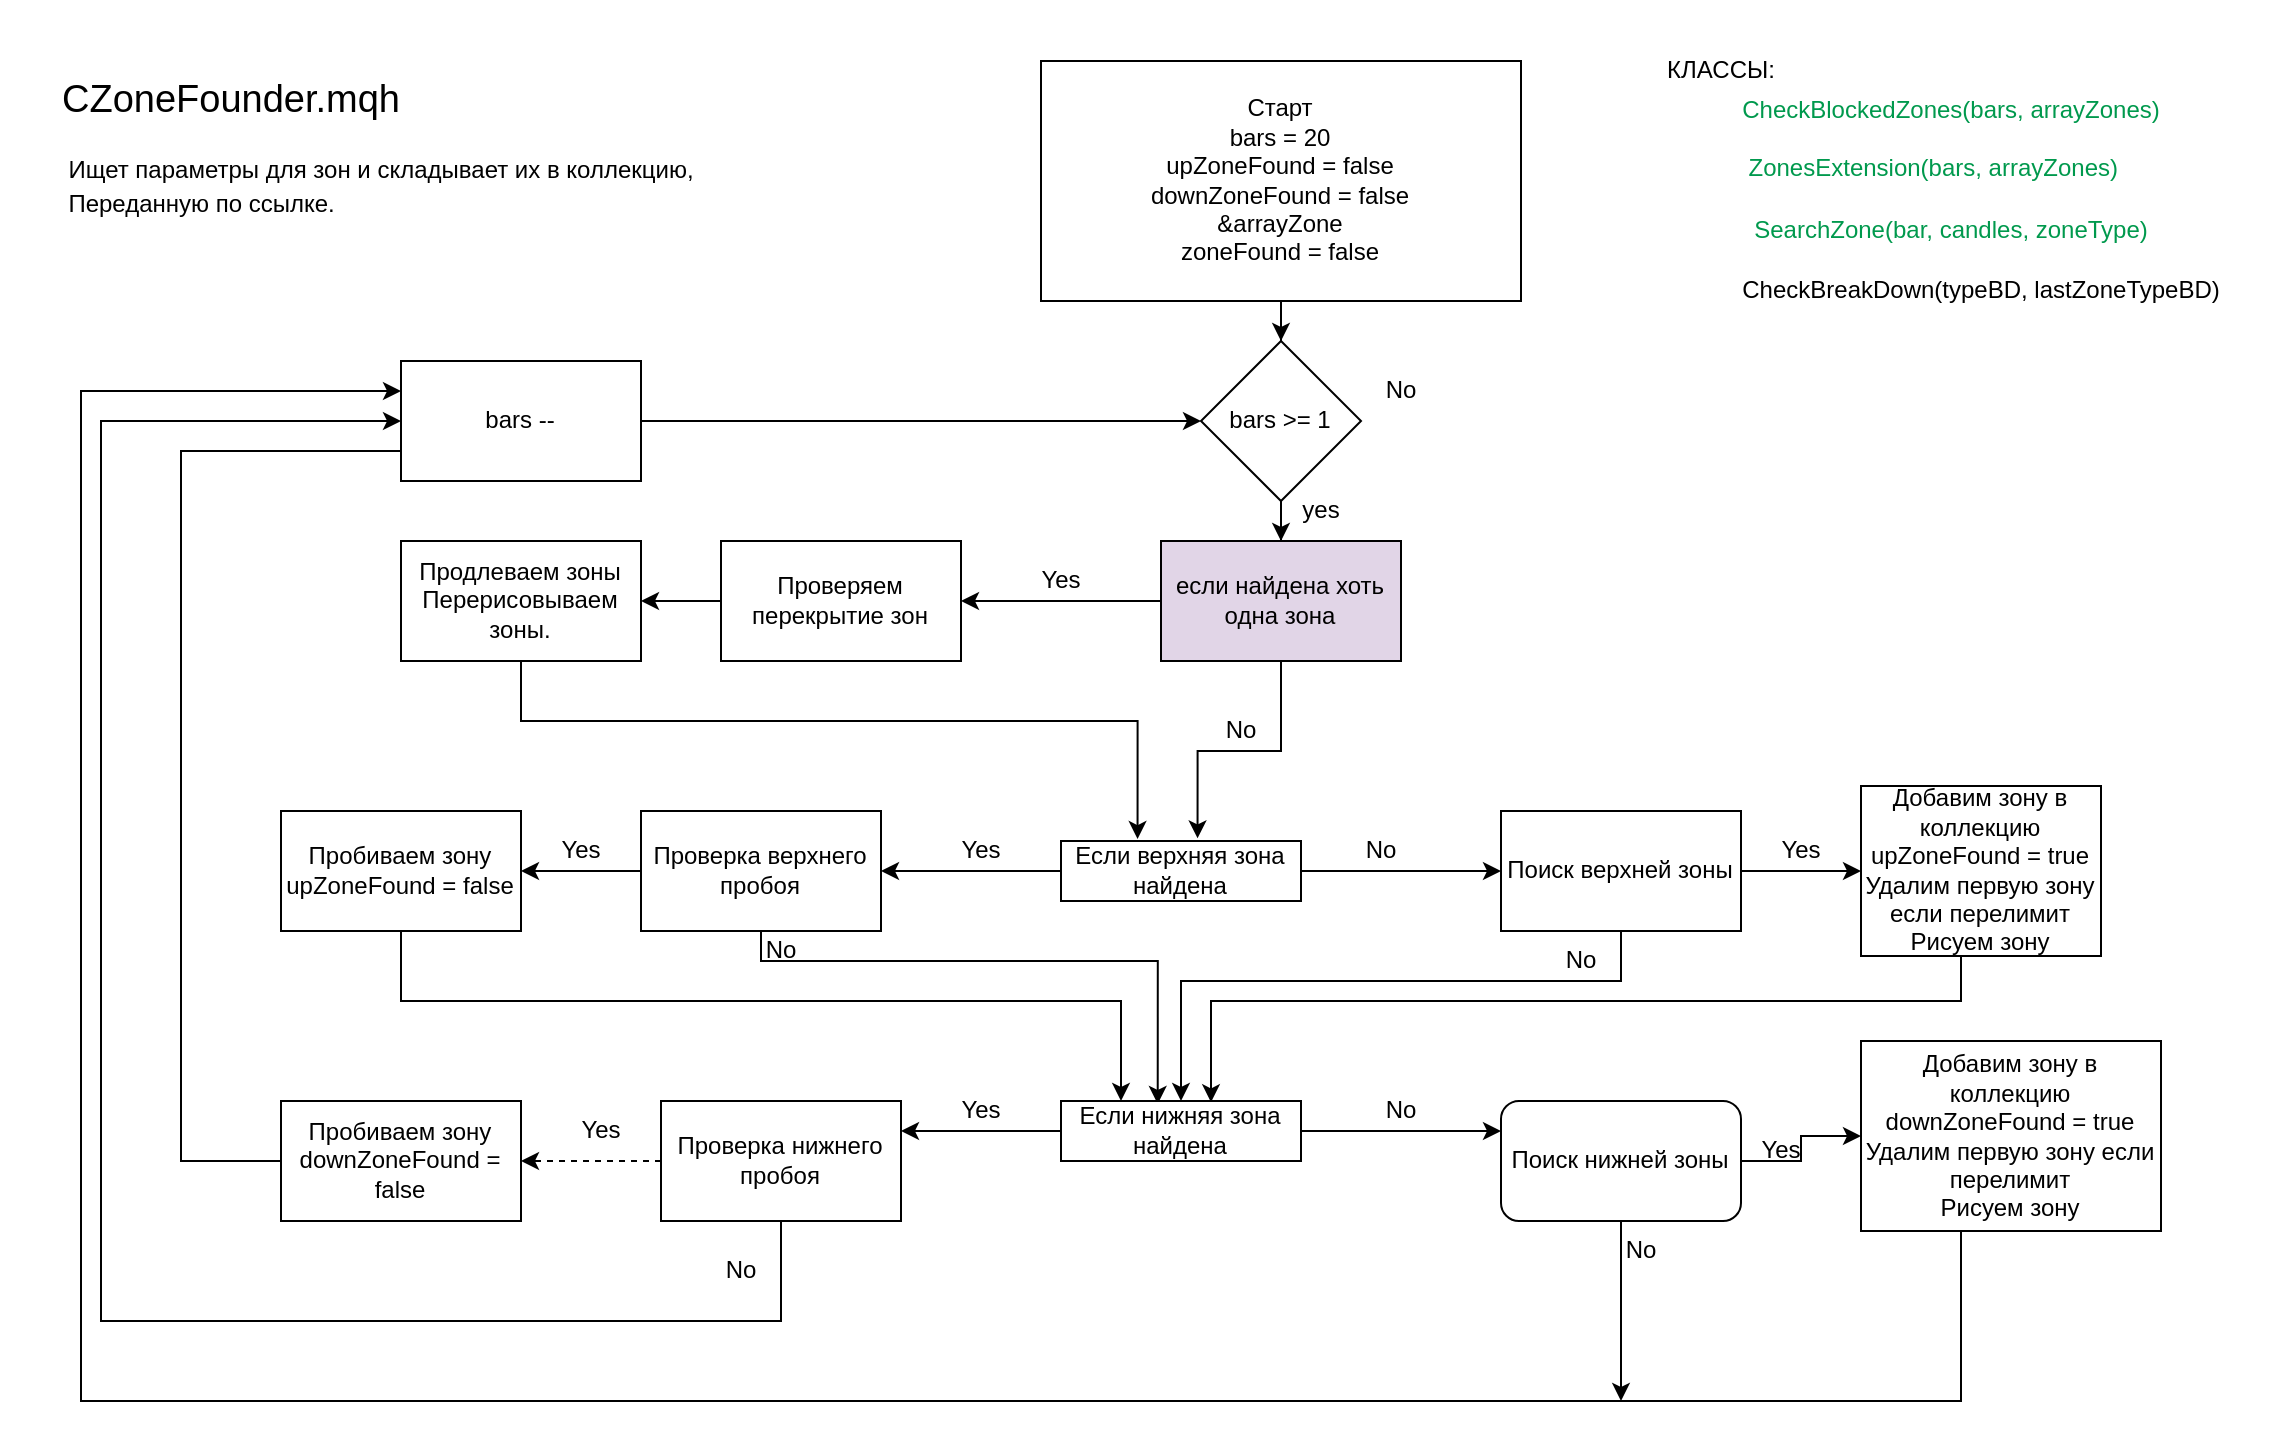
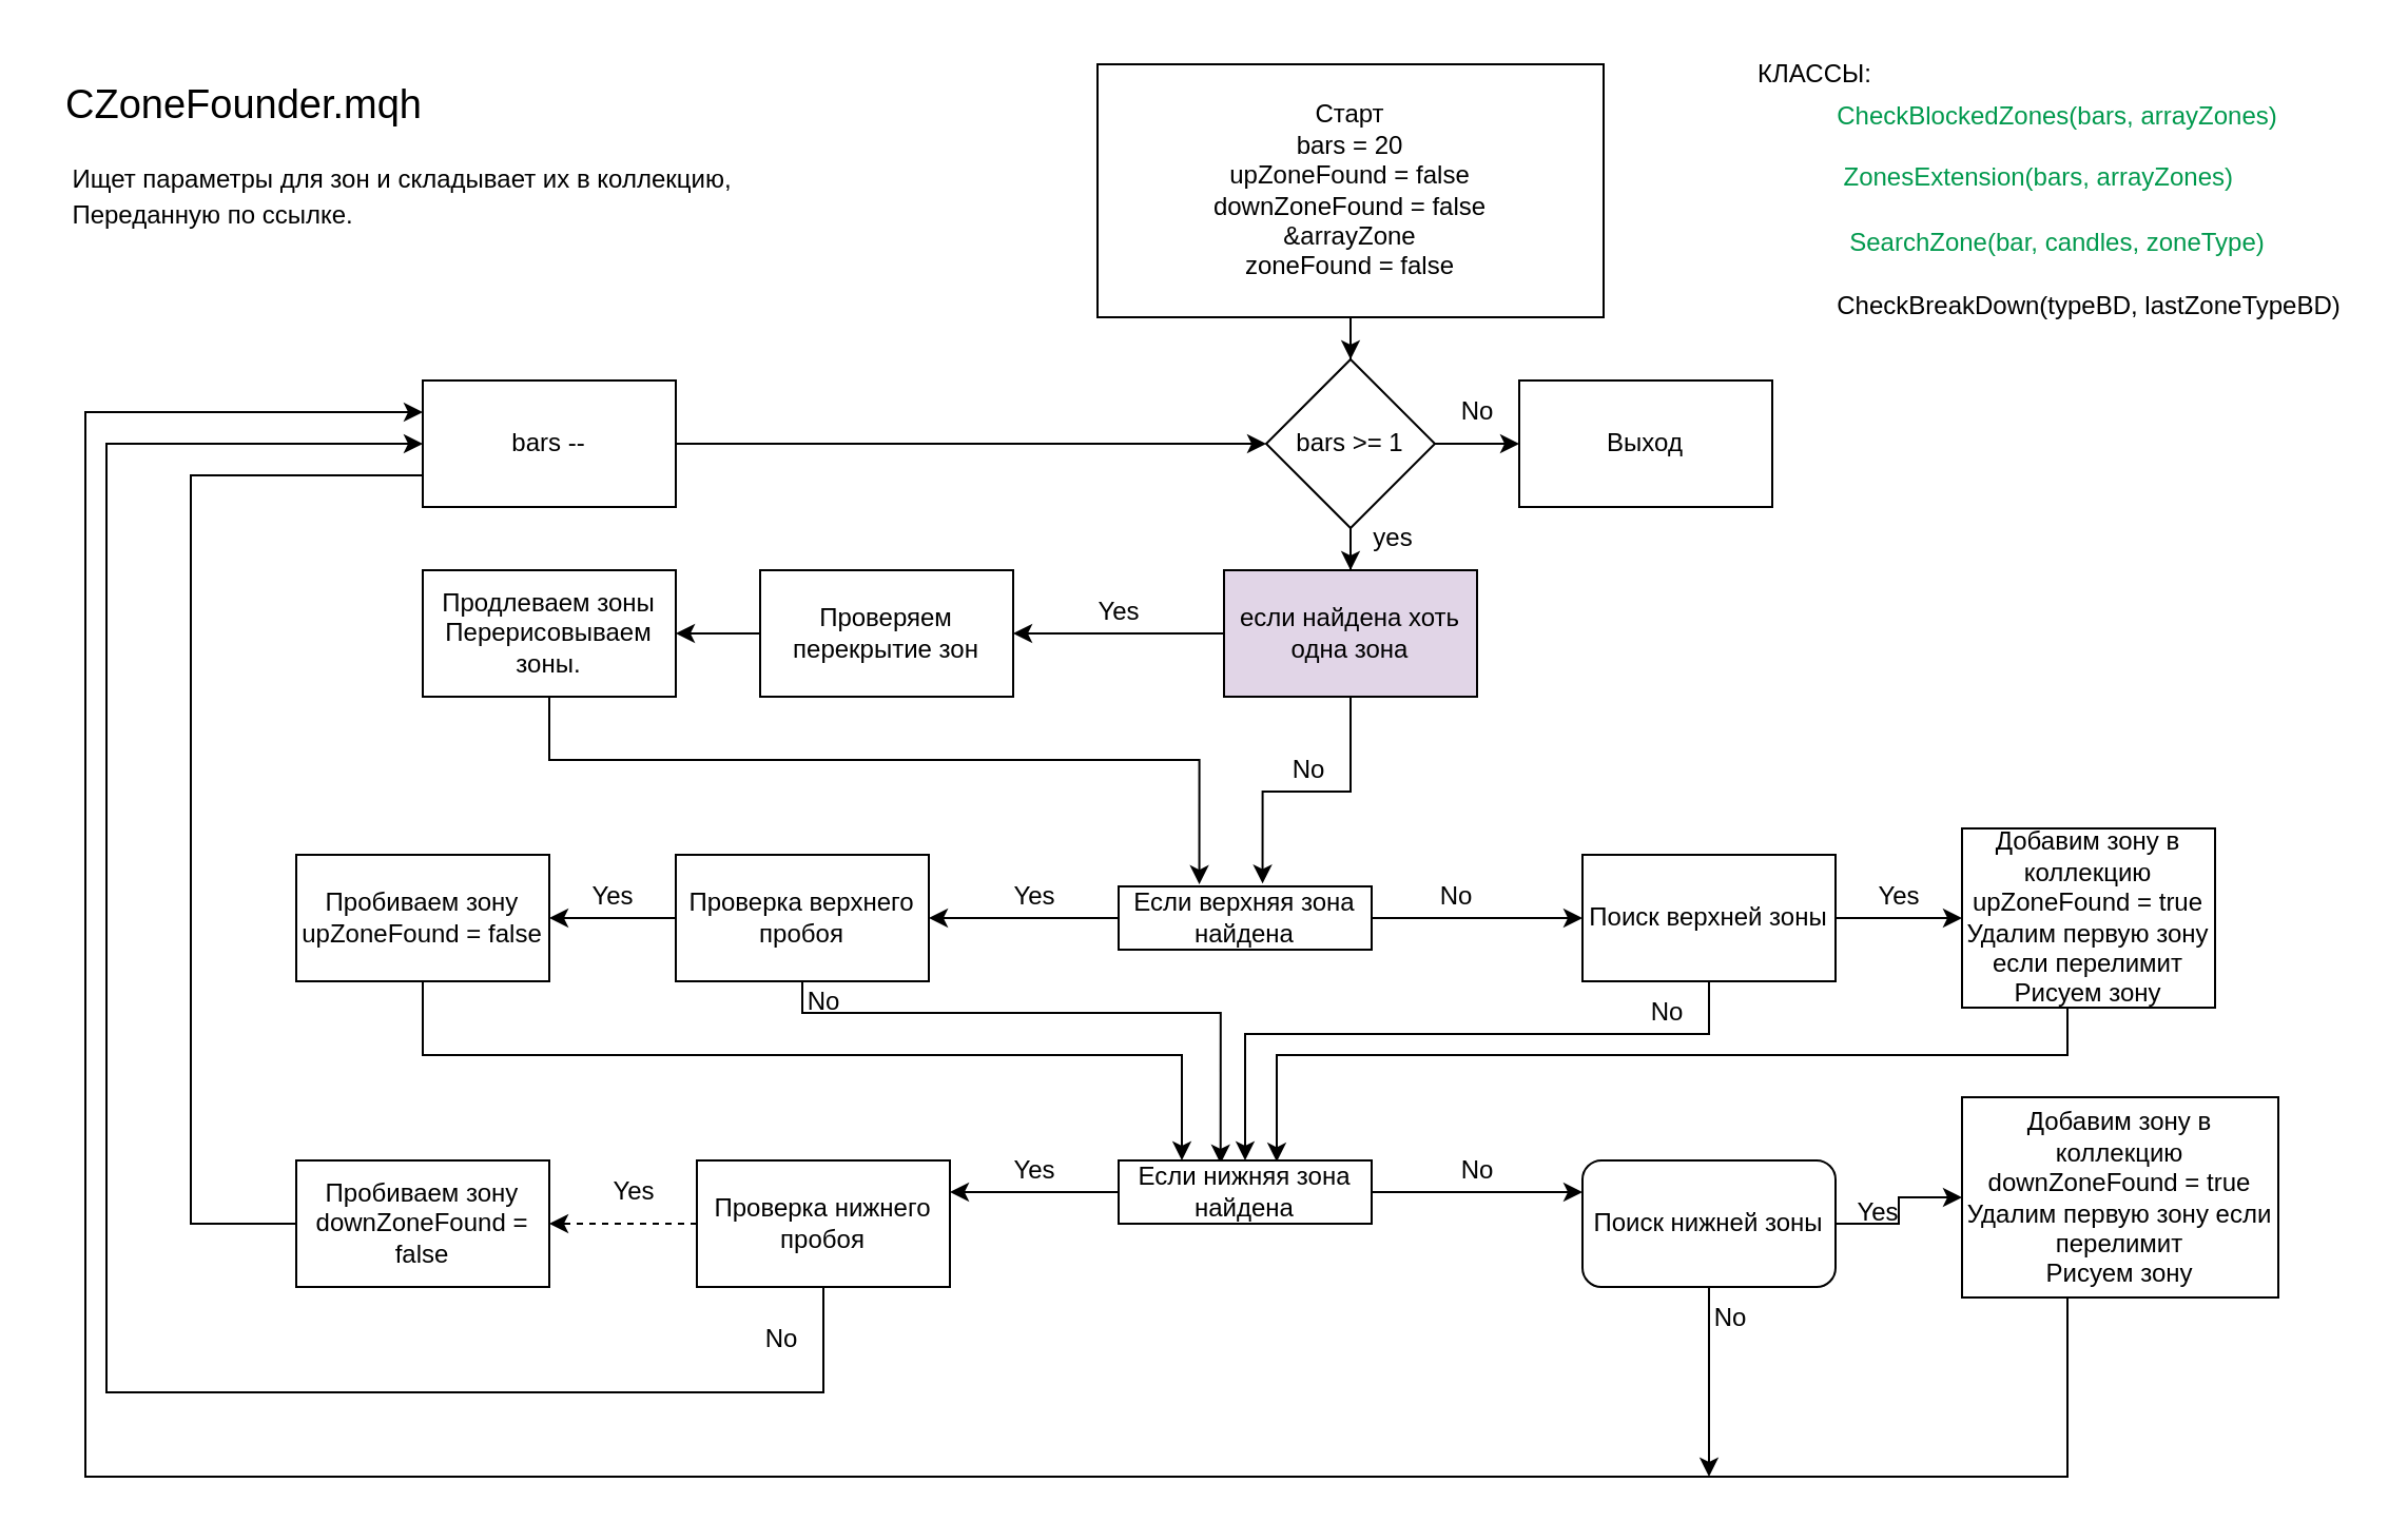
+ <mxCell id="16" style="edgeStyle=orthogonalEdgeStyle;rounded=0;orthogonalLoop=1;jettySize=auto;html=1;entryX=0;entryY=0.5;entryDx=0;entryDy=0;" parent="1" source="17" target="52" edge="1"><mxGeometry relative="1" as="geometry" /></mxCell>
+ <mxCell id="52" value="Выход" style="rounded=0;whiteSpace=wrap;html=1;" parent="1" vertex="1"><mxGeometry x="720" y="180" width="120" height="60" as="geometry" /></mxCell>
